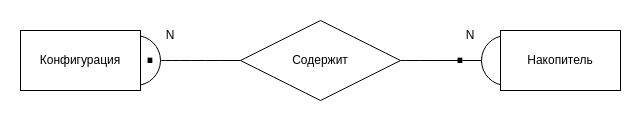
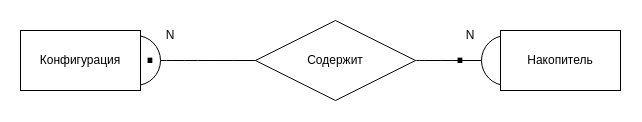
- <mxCell id="3" value="Содержит" style="rhombus;whiteSpace=wrap;html=1;" parent="1" vertex="1"><mxGeometry x="240" y="20" width="160" height="80" as="geometry" /></mxCell>
+ <mxCell id="3" value="Содержит" style="rhombus;whiteSpace=wrap;html=1;" parent="1" vertex="1"><mxGeometry x="255" y="20" width="160" height="80" as="geometry" /></mxCell>
